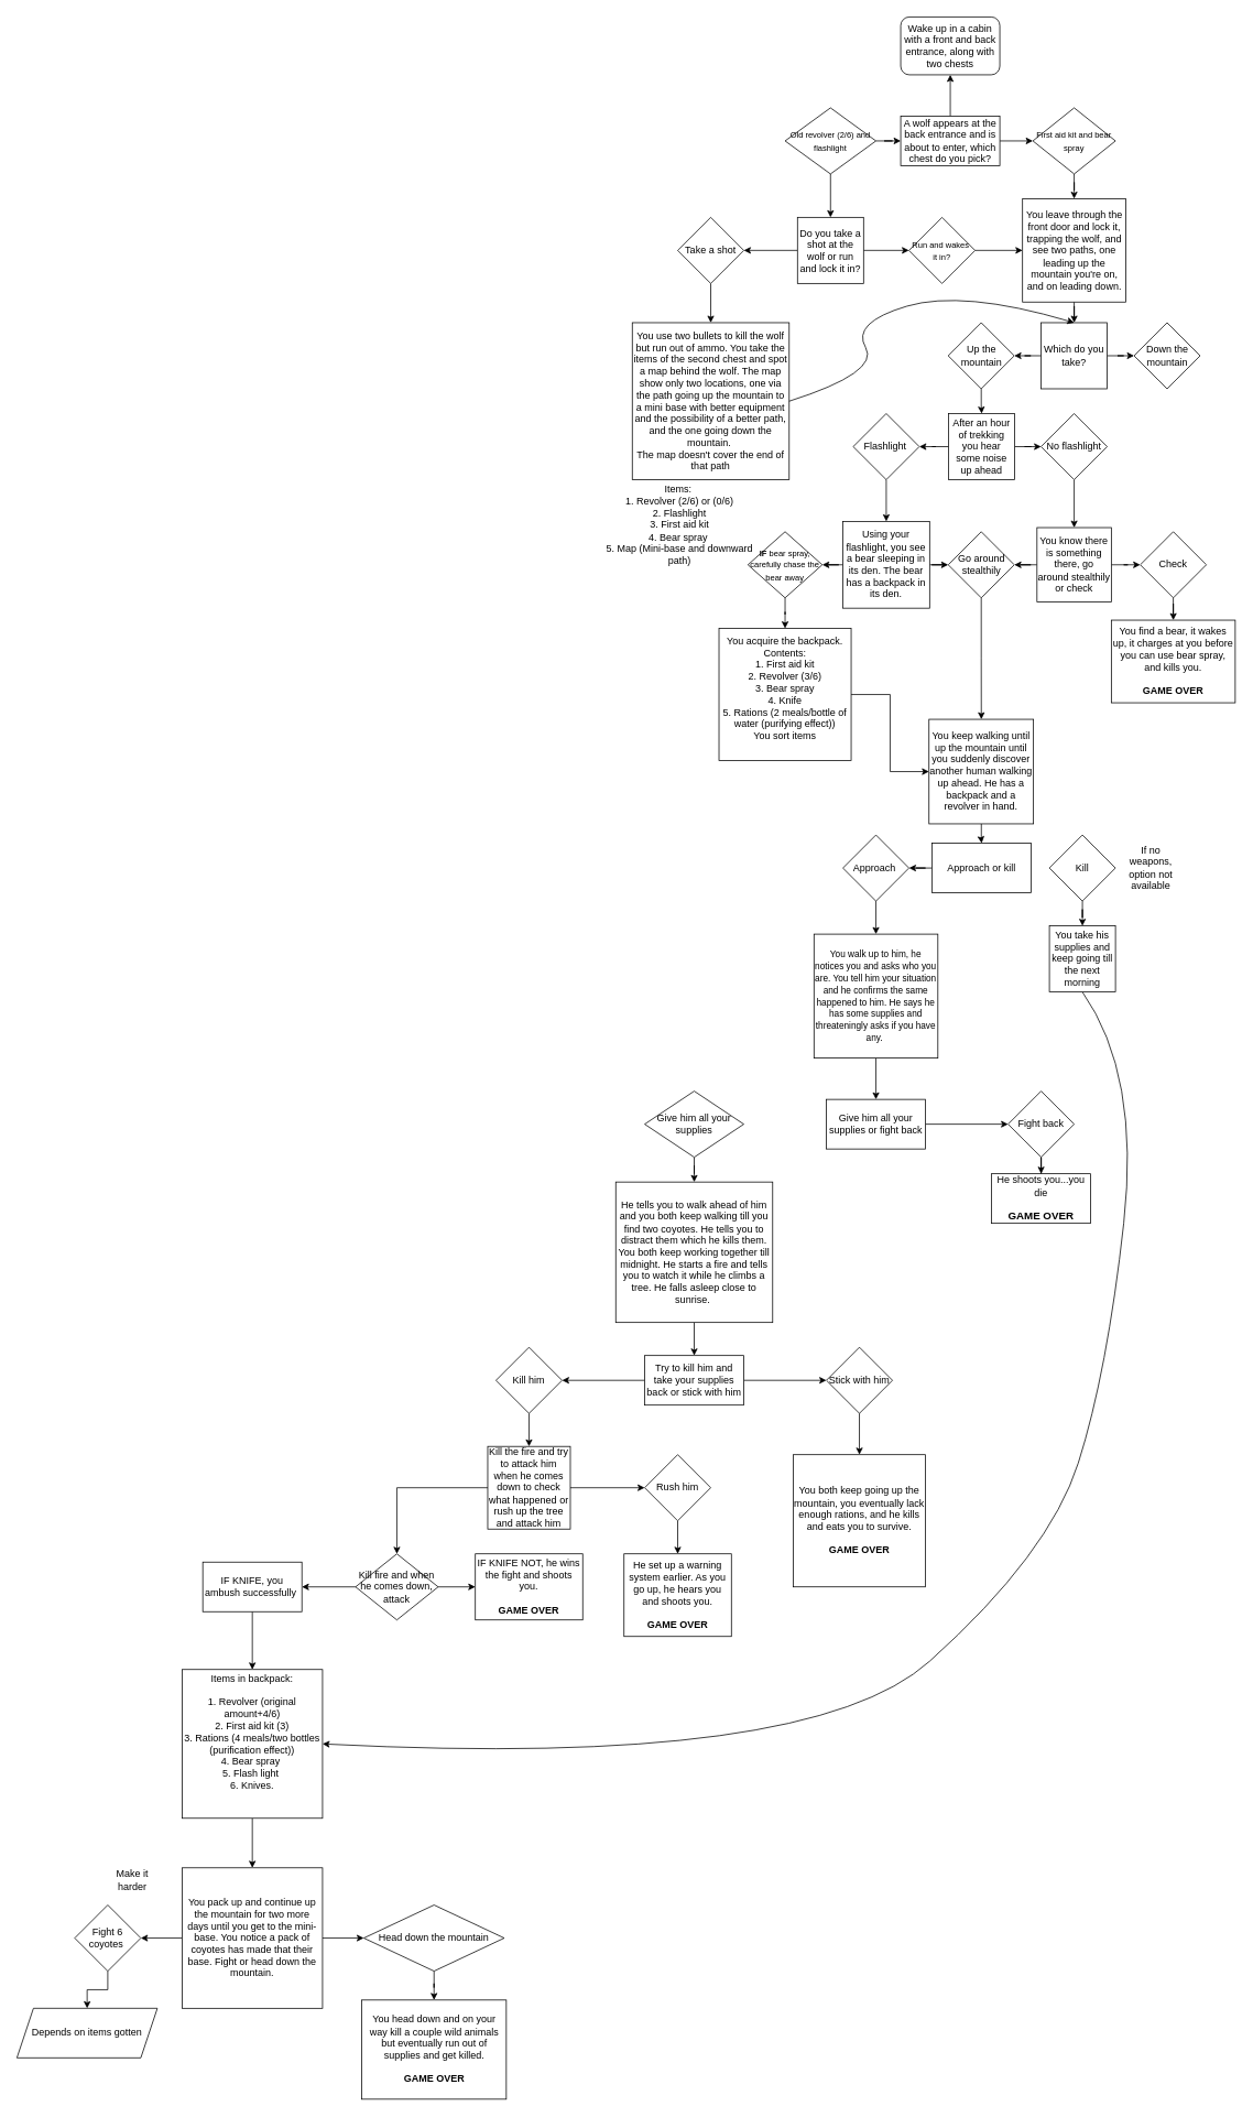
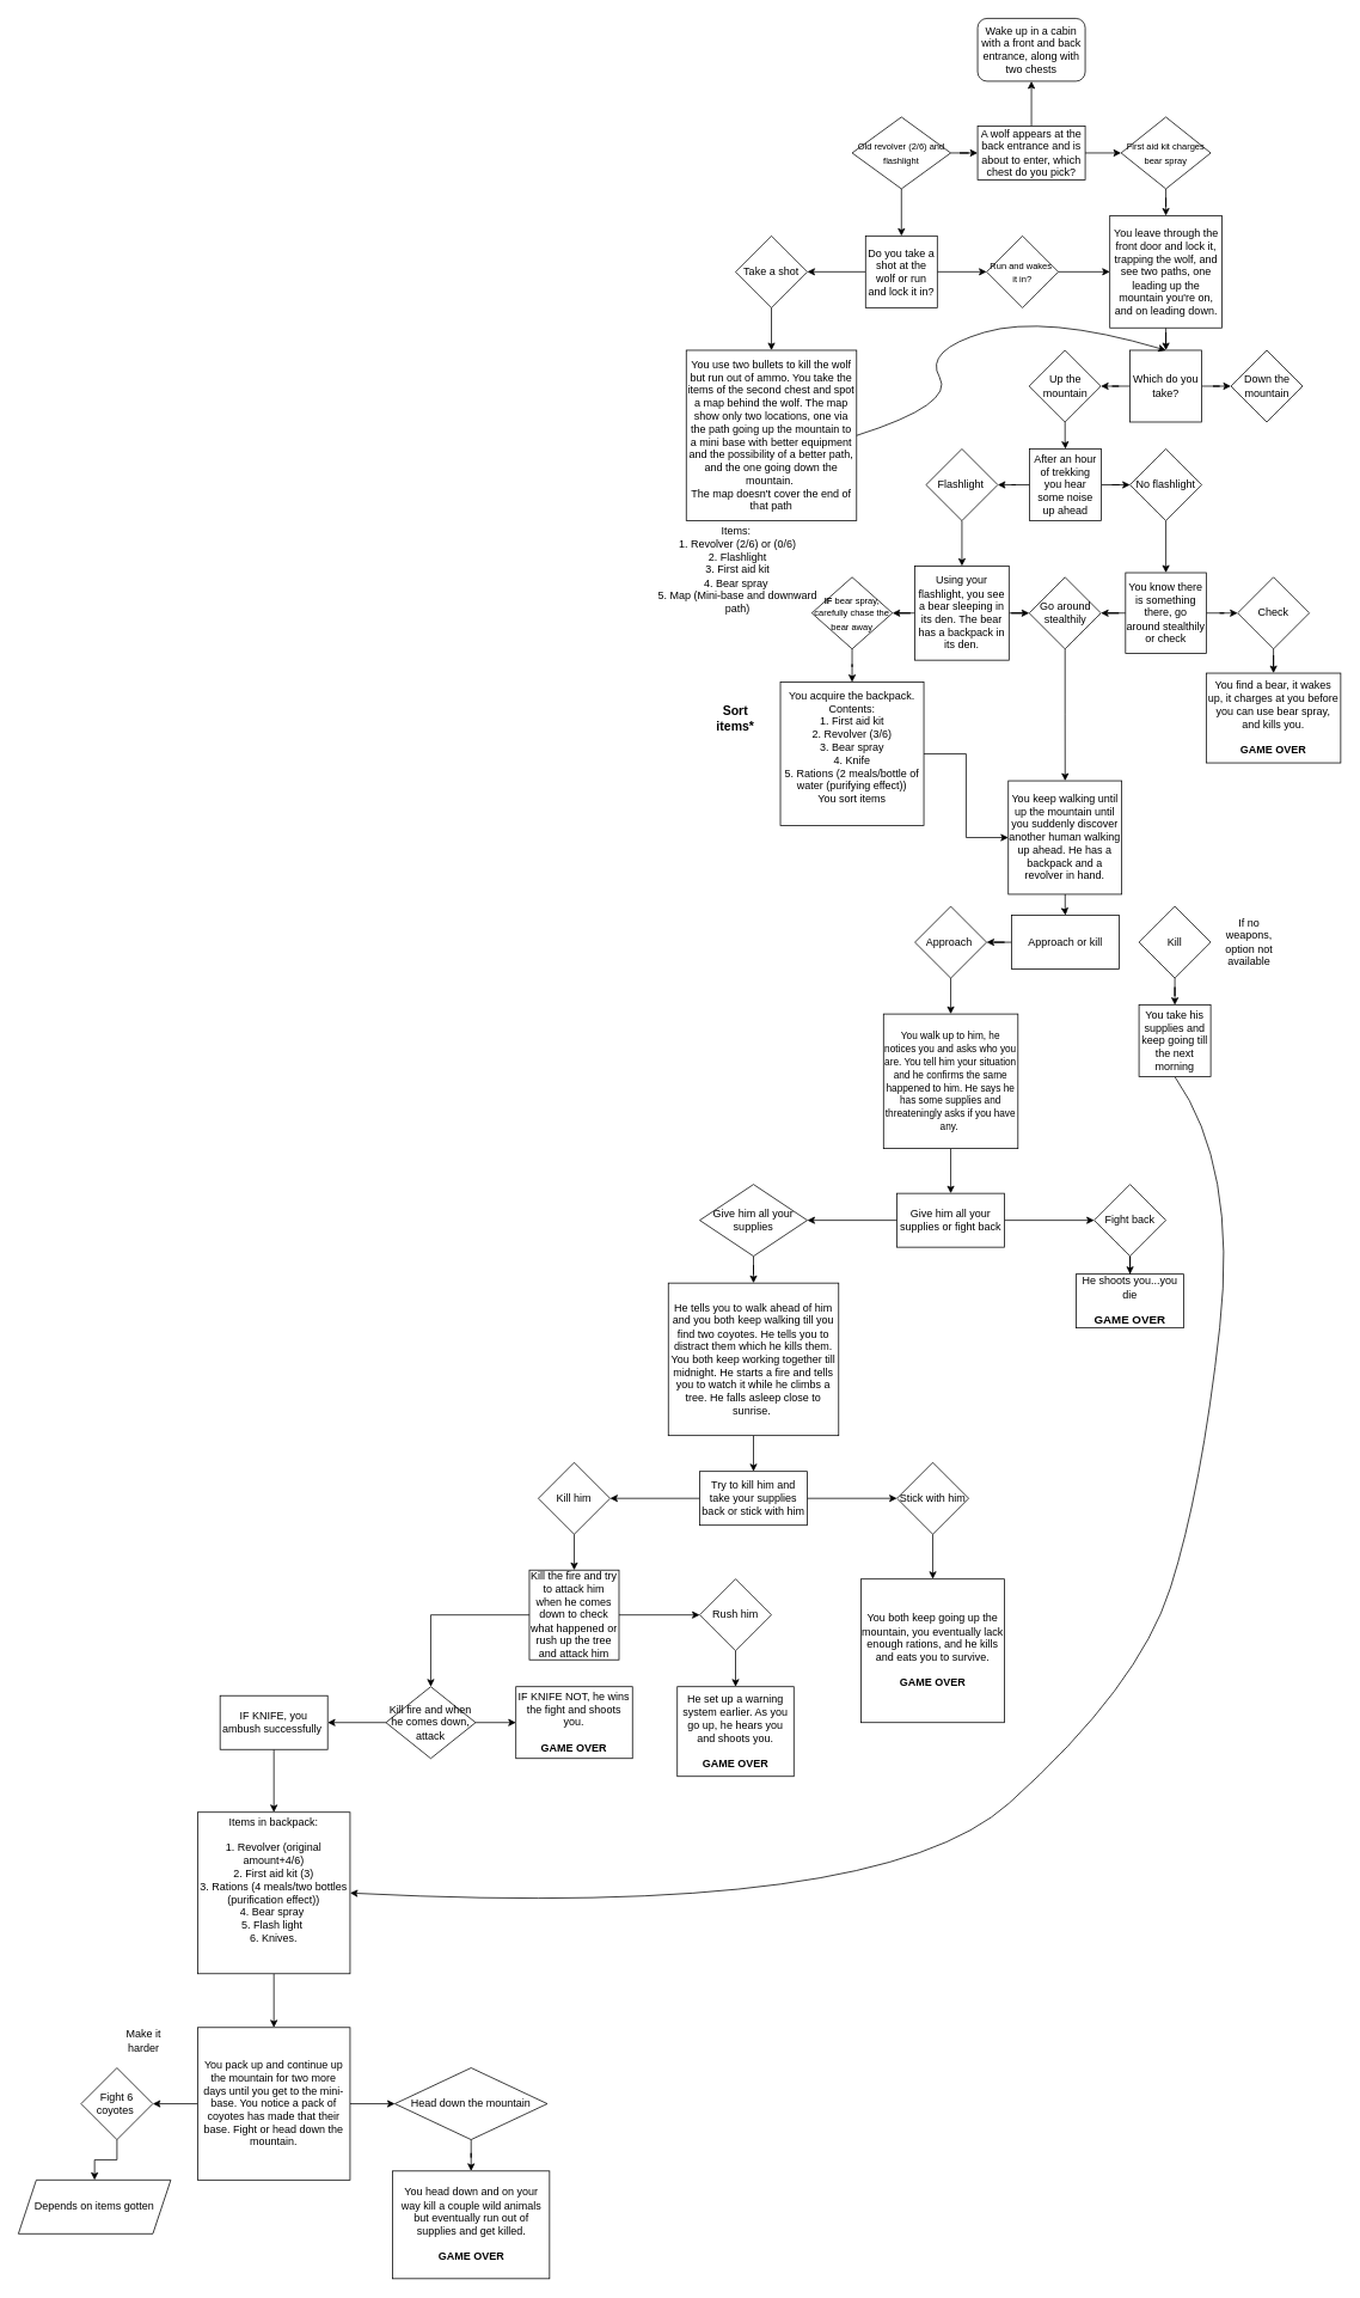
- <mxCell id="7" value="&lt;font style=&quot;font-size: 10px;&quot;&gt;First aid kit and bear spray&lt;/font&gt;" style="rhombus;whiteSpace=wrap;html=1;" parent="1" vertex="1"><mxGeometry x="1250" y="130" width="100" height="80" as="geometry" /></mxCell>
+ <mxCell id="7" value="&lt;font style=&quot;font-size: 10px;&quot;&gt;First aid kit charges bear spray&lt;/font&gt;" style="rhombus;whiteSpace=wrap;html=1;" parent="1" vertex="1"><mxGeometry x="1250" y="130" width="100" height="80" as="geometry" /></mxCell>
+ <mxCell id="51" value="&lt;b&gt;&lt;font style=&quot;font-size: 14px;&quot;&gt;Sort items*&lt;/font&gt;&lt;/b&gt;" style="text;html=1;align=center;verticalAlign=middle;whiteSpace=wrap;rounded=0;" parent="1" vertex="1"><mxGeometry x="790" y="785" width="60" height="30" as="geometry" /></mxCell>
+ <mxCell id="62" value="" style="edgeStyle=orthogonalEdgeStyle;rounded=0;orthogonalLoop=1;jettySize=auto;html=1;" parent="1" source="64" target="66" edge="1"><mxGeometry relative="1" as="geometry" /></mxCell>
